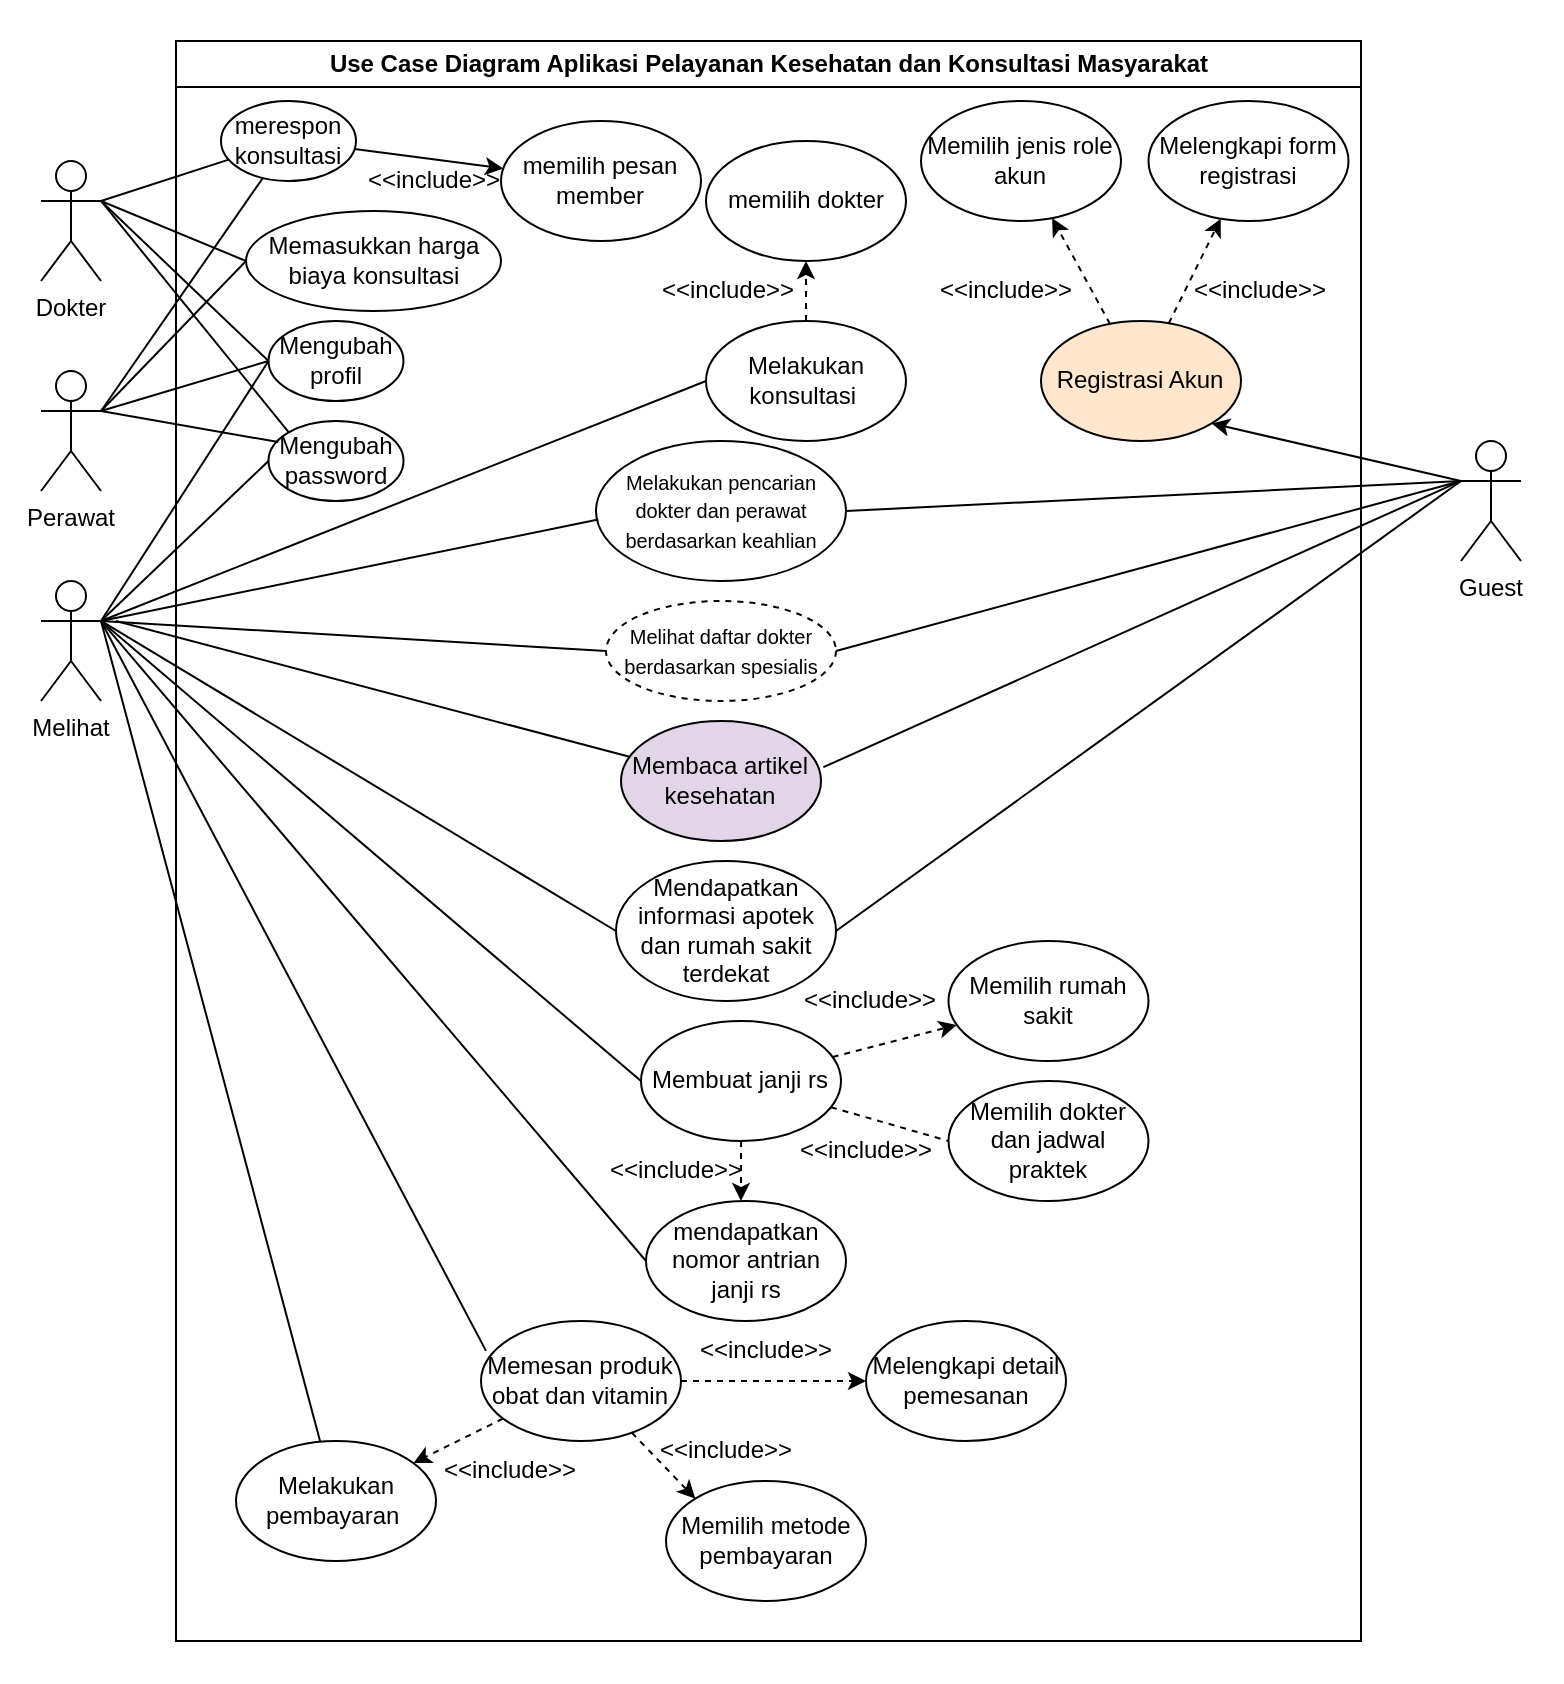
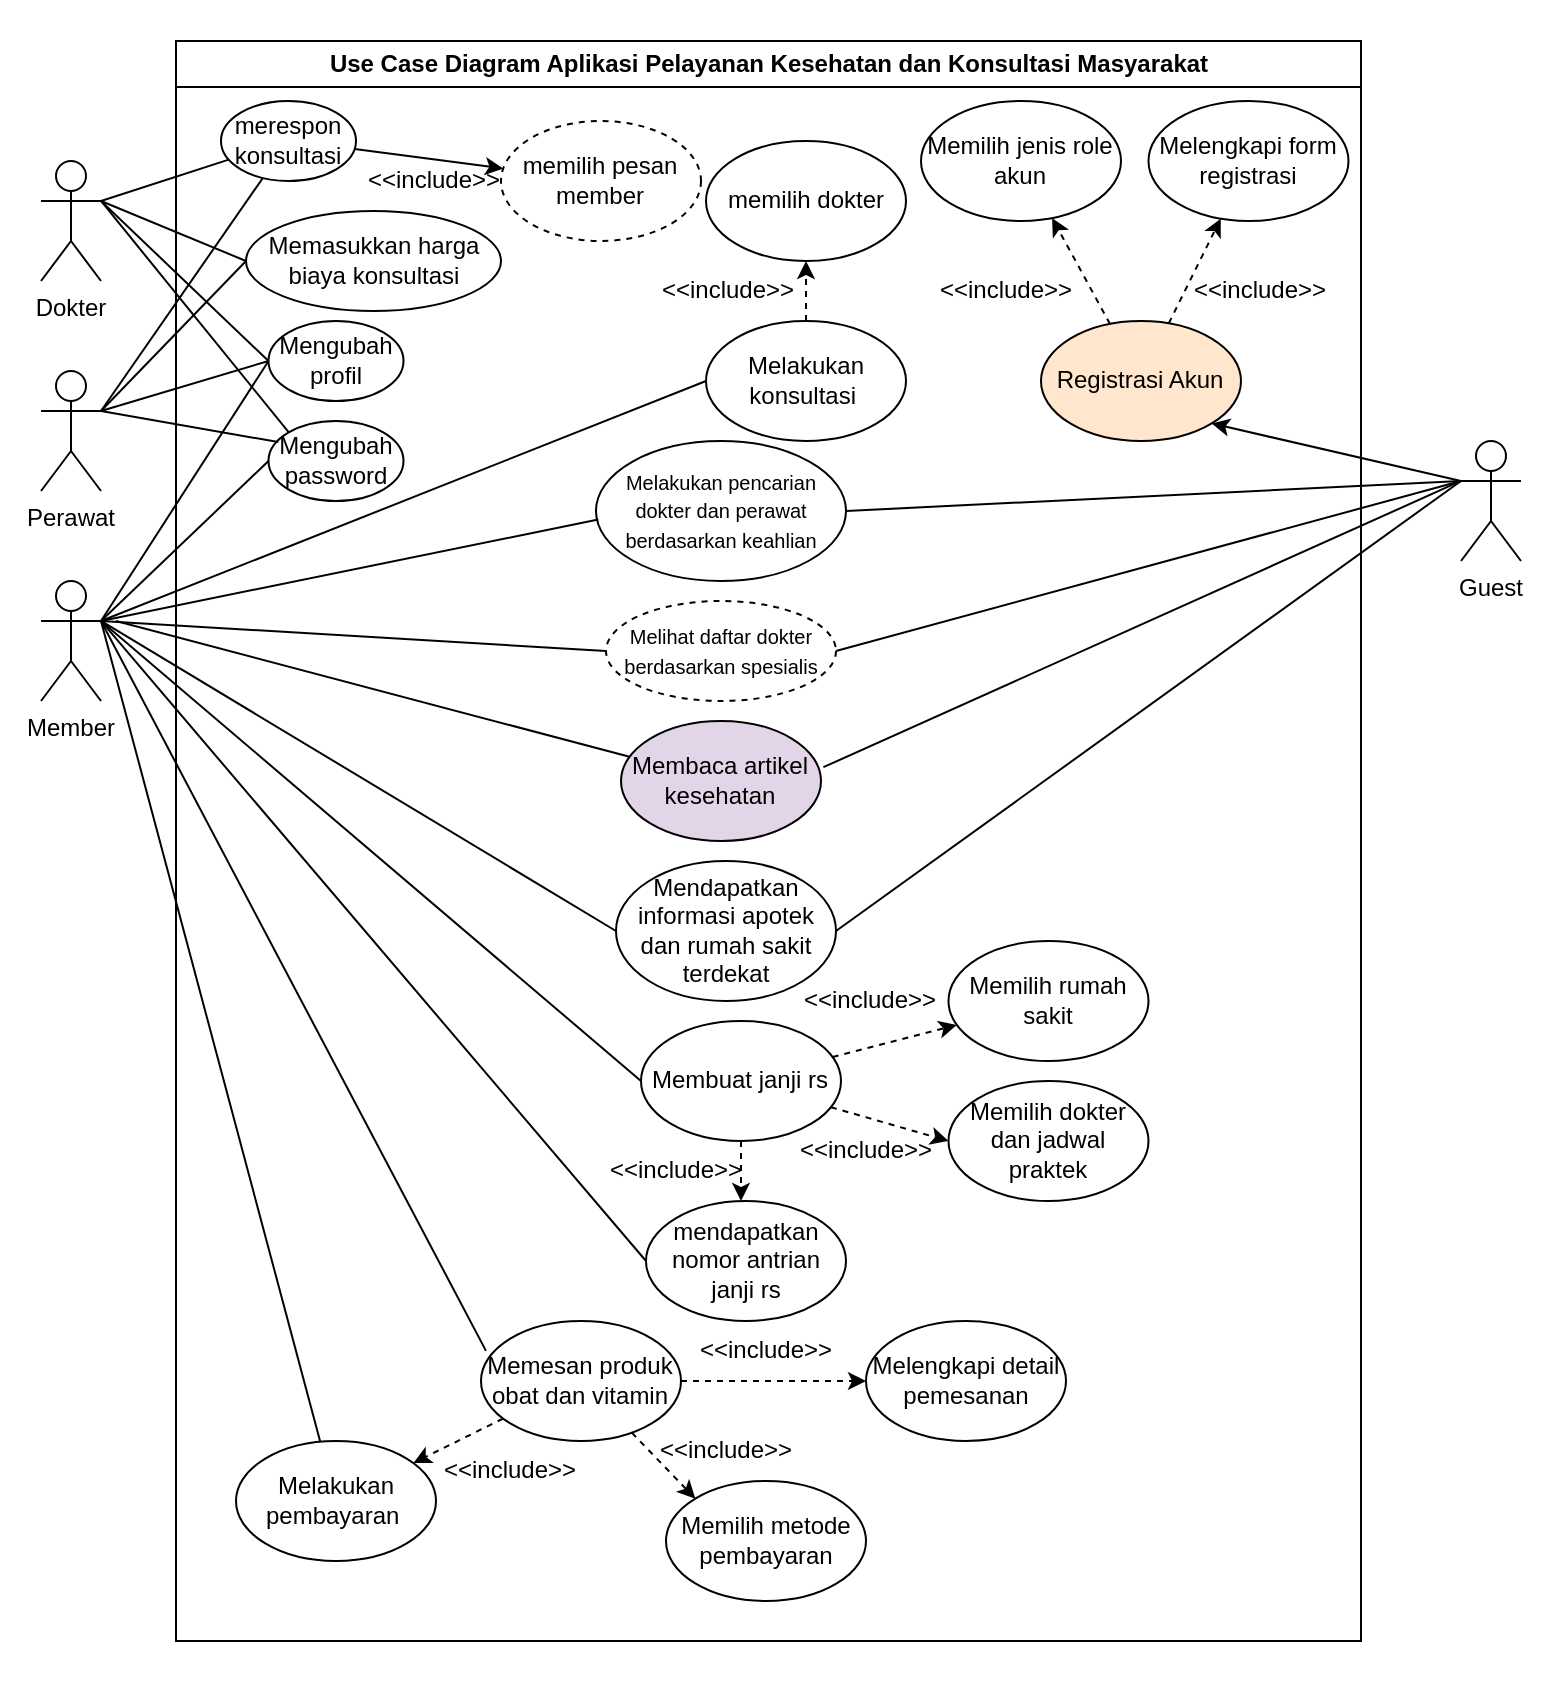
- <mxCell id="42" value="memilih pesan member" style="ellipse;whiteSpace=wrap;html=1;" parent="2" vertex="1"><mxGeometry x="162.5" y="40" width="100" height="60" as="geometry" /></mxCell>
+ <mxCell id="42" value="memilih pesan member" style="ellipse;whiteSpace=wrap;html=1;dashed=1;" parent="2" vertex="1"><mxGeometry x="162.5" y="40" width="100" height="60" as="geometry" /></mxCell>
- <mxCell id="67" value="Melihat" style="shape=umlActor;verticalLabelPosition=bottom;verticalAlign=top;html=1;outlineConnect=0;" parent="1" vertex="1"><mxGeometry x="20" y="290" width="30" height="60" as="geometry" /></mxCell>
+ <mxCell id="67" value="Member" style="shape=umlActor;verticalLabelPosition=bottom;verticalAlign=top;html=1;outlineConnect=0;" parent="1" vertex="1"><mxGeometry x="20" y="290" width="30" height="60" as="geometry" /></mxCell>
- <mxCell id="14" style="rounded=0;orthogonalLoop=1;jettySize=auto;html=1;entryX=0;entryY=0.5;entryDx=0;entryDy=0;dashed=1;endArrow=none;" parent="2" source="16" target="18" edge="1"><mxGeometry relative="1" as="geometry" /></mxCell>
+ <mxCell id="14" style="rounded=0;orthogonalLoop=1;jettySize=auto;html=1;entryX=0;entryY=0.5;entryDx=0;entryDy=0;dashed=1;" parent="2" source="16" target="18" edge="1"><mxGeometry relative="1" as="geometry" /></mxCell>
